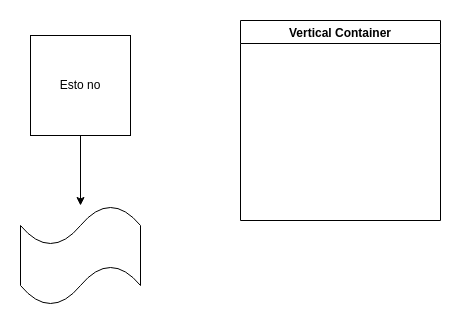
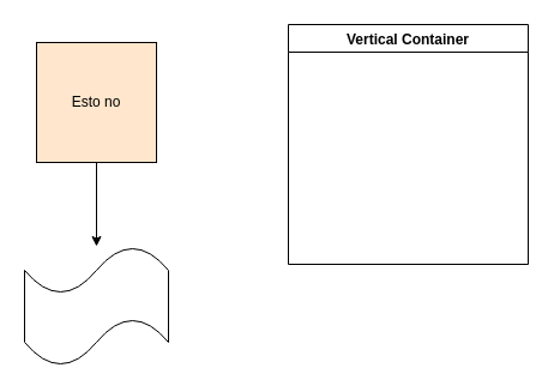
- <mxCell id="2" value="Esto no" style="whiteSpace=wrap;html=1;aspect=fixed;" vertex="1" parent="1"><mxGeometry x="30" y="35" width="100" height="100" as="geometry" /></mxCell>
+ <mxCell id="2" value="Esto no" style="whiteSpace=wrap;html=1;aspect=fixed;fillColor=#ffe6cc;" vertex="1" parent="1"><mxGeometry x="30" y="35" width="100" height="100" as="geometry" /></mxCell>
